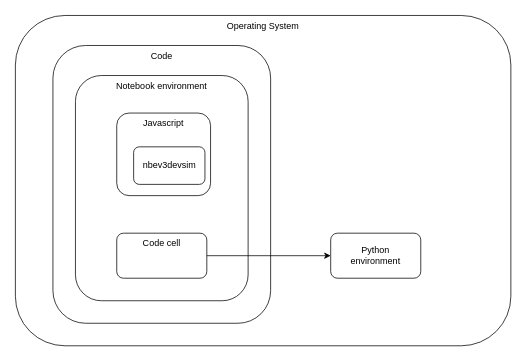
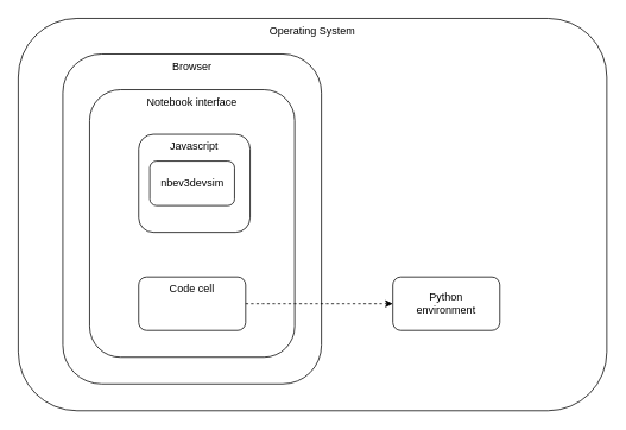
- <mxCell id="3" value="Code" style="rounded=1;whiteSpace=wrap;html=1;verticalAlign=top;" parent="1" vertex="1"><mxGeometry x="70" y="60" width="290" height="370" as="geometry" /></mxCell>
+ <mxCell id="3" value="Browser" style="rounded=1;whiteSpace=wrap;html=1;verticalAlign=top;" parent="1" vertex="1"><mxGeometry x="70" y="60" width="290" height="370" as="geometry" /></mxCell>
- <mxCell id="4" value="Notebook environment" style="rounded=1;whiteSpace=wrap;html=1;verticalAlign=top;" parent="1" vertex="1"><mxGeometry x="100" y="100" width="230" height="300" as="geometry" /></mxCell>
+ <mxCell id="4" value="Notebook interface" style="rounded=1;whiteSpace=wrap;html=1;verticalAlign=top;" parent="1" vertex="1"><mxGeometry x="100" y="100" width="230" height="300" as="geometry" /></mxCell>
- <mxCell id="7" value="nbev3devsim" style="rounded=1;whiteSpace=wrap;html=1;" parent="1" vertex="1"><mxGeometry x="177.5" y="195" width="95" height="50" as="geometry" /></mxCell>
+ <mxCell id="7" value="nbev3devsim" style="rounded=1;whiteSpace=wrap;html=1;" parent="1" vertex="1"><mxGeometry x="167.5" y="180" width="95" height="50" as="geometry" /></mxCell>
- <mxCell id="9" value="" style="endArrow=classic;html=1;exitX=1;exitY=0.5;exitDx=0;exitDy=0;entryX=0;entryY=0.5;entryDx=0;entryDy=0;" parent="1" source="5" target="8" edge="1"><mxGeometry width="50" height="50" relative="1" as="geometry"><mxPoint x="370" y="230" as="sourcePoint" /><mxPoint x="420" y="180" as="targetPoint" /></mxGeometry></mxCell>
+ <mxCell id="9" value="" style="endArrow=classic;html=1;exitX=1;exitY=0.5;exitDx=0;exitDy=0;entryX=0;entryY=0.5;entryDx=0;entryDy=0;dashed=1;" parent="1" source="5" target="8" edge="1"><mxGeometry width="50" height="50" relative="1" as="geometry"><mxPoint x="370" y="230" as="sourcePoint" /><mxPoint x="420" y="180" as="targetPoint" /></mxGeometry></mxCell>
